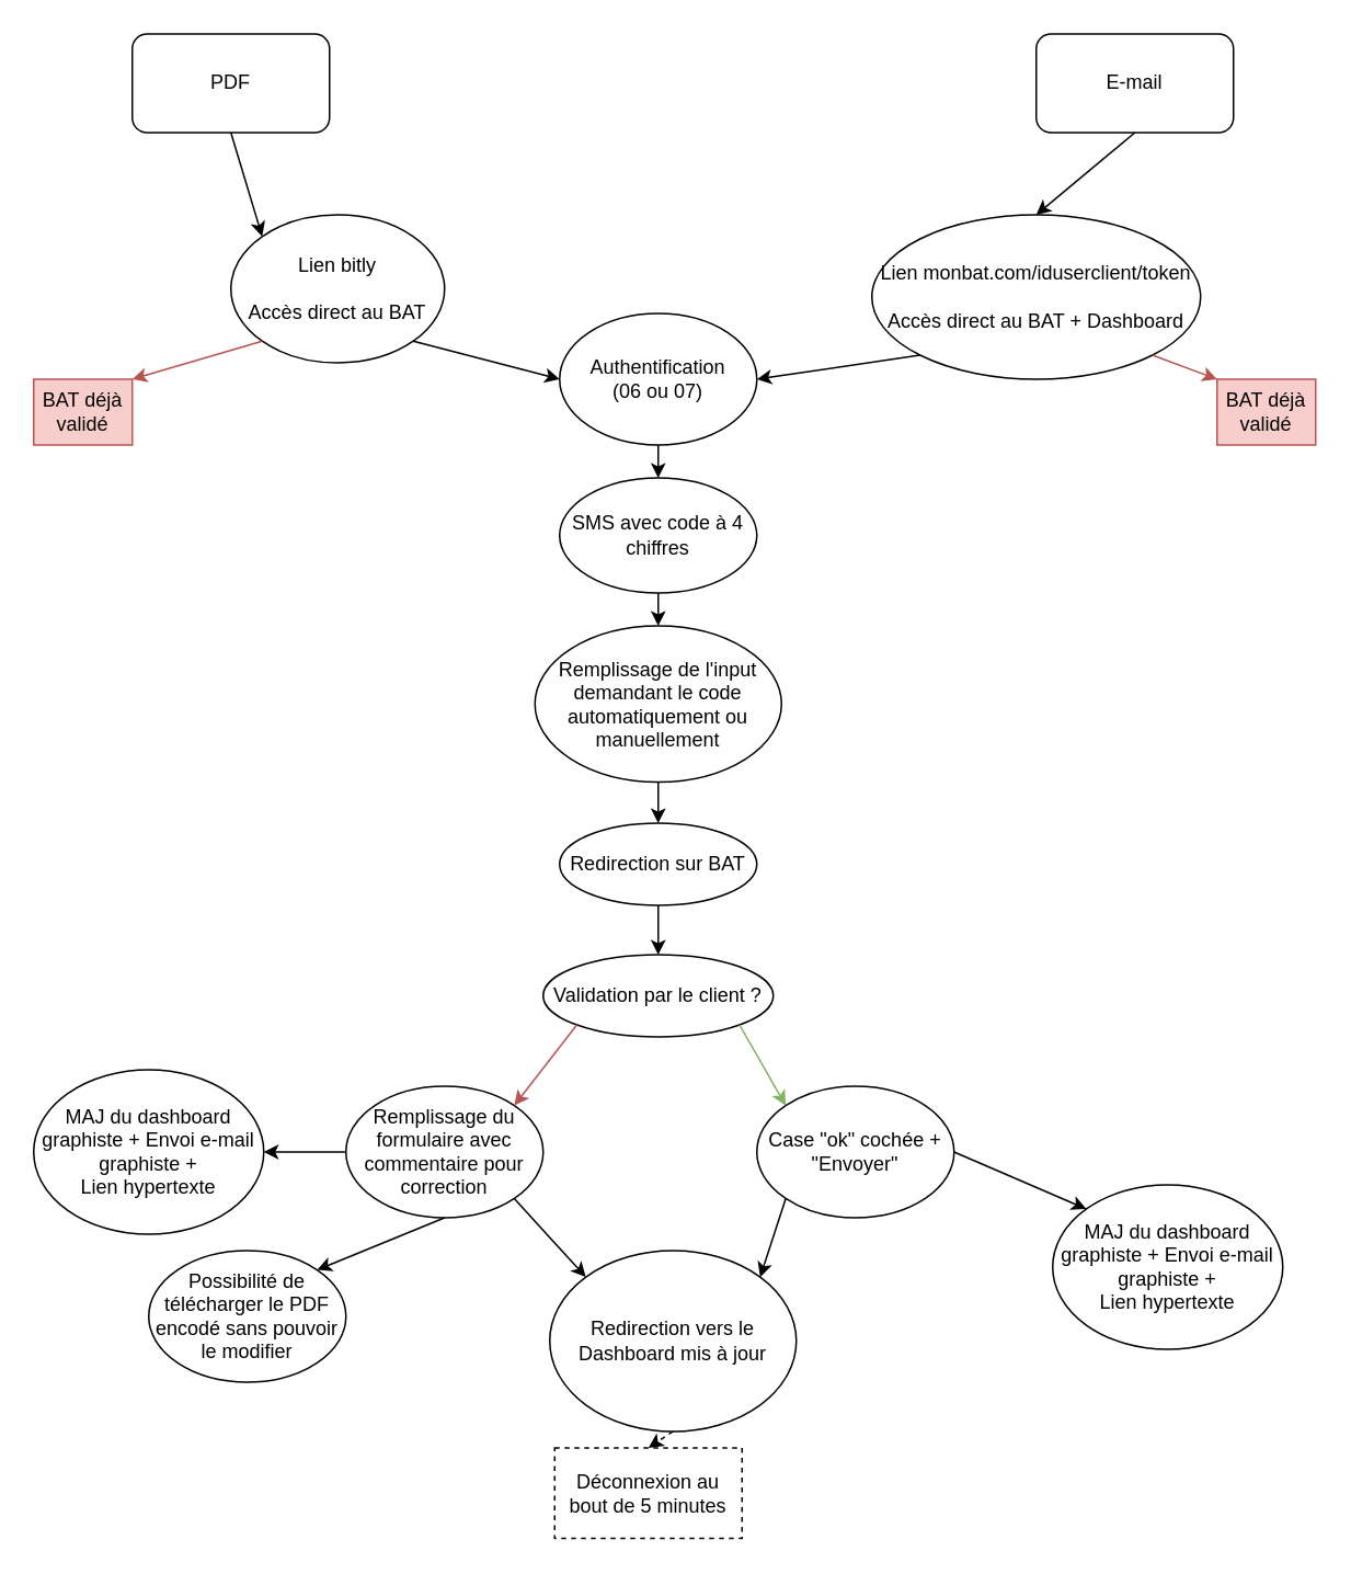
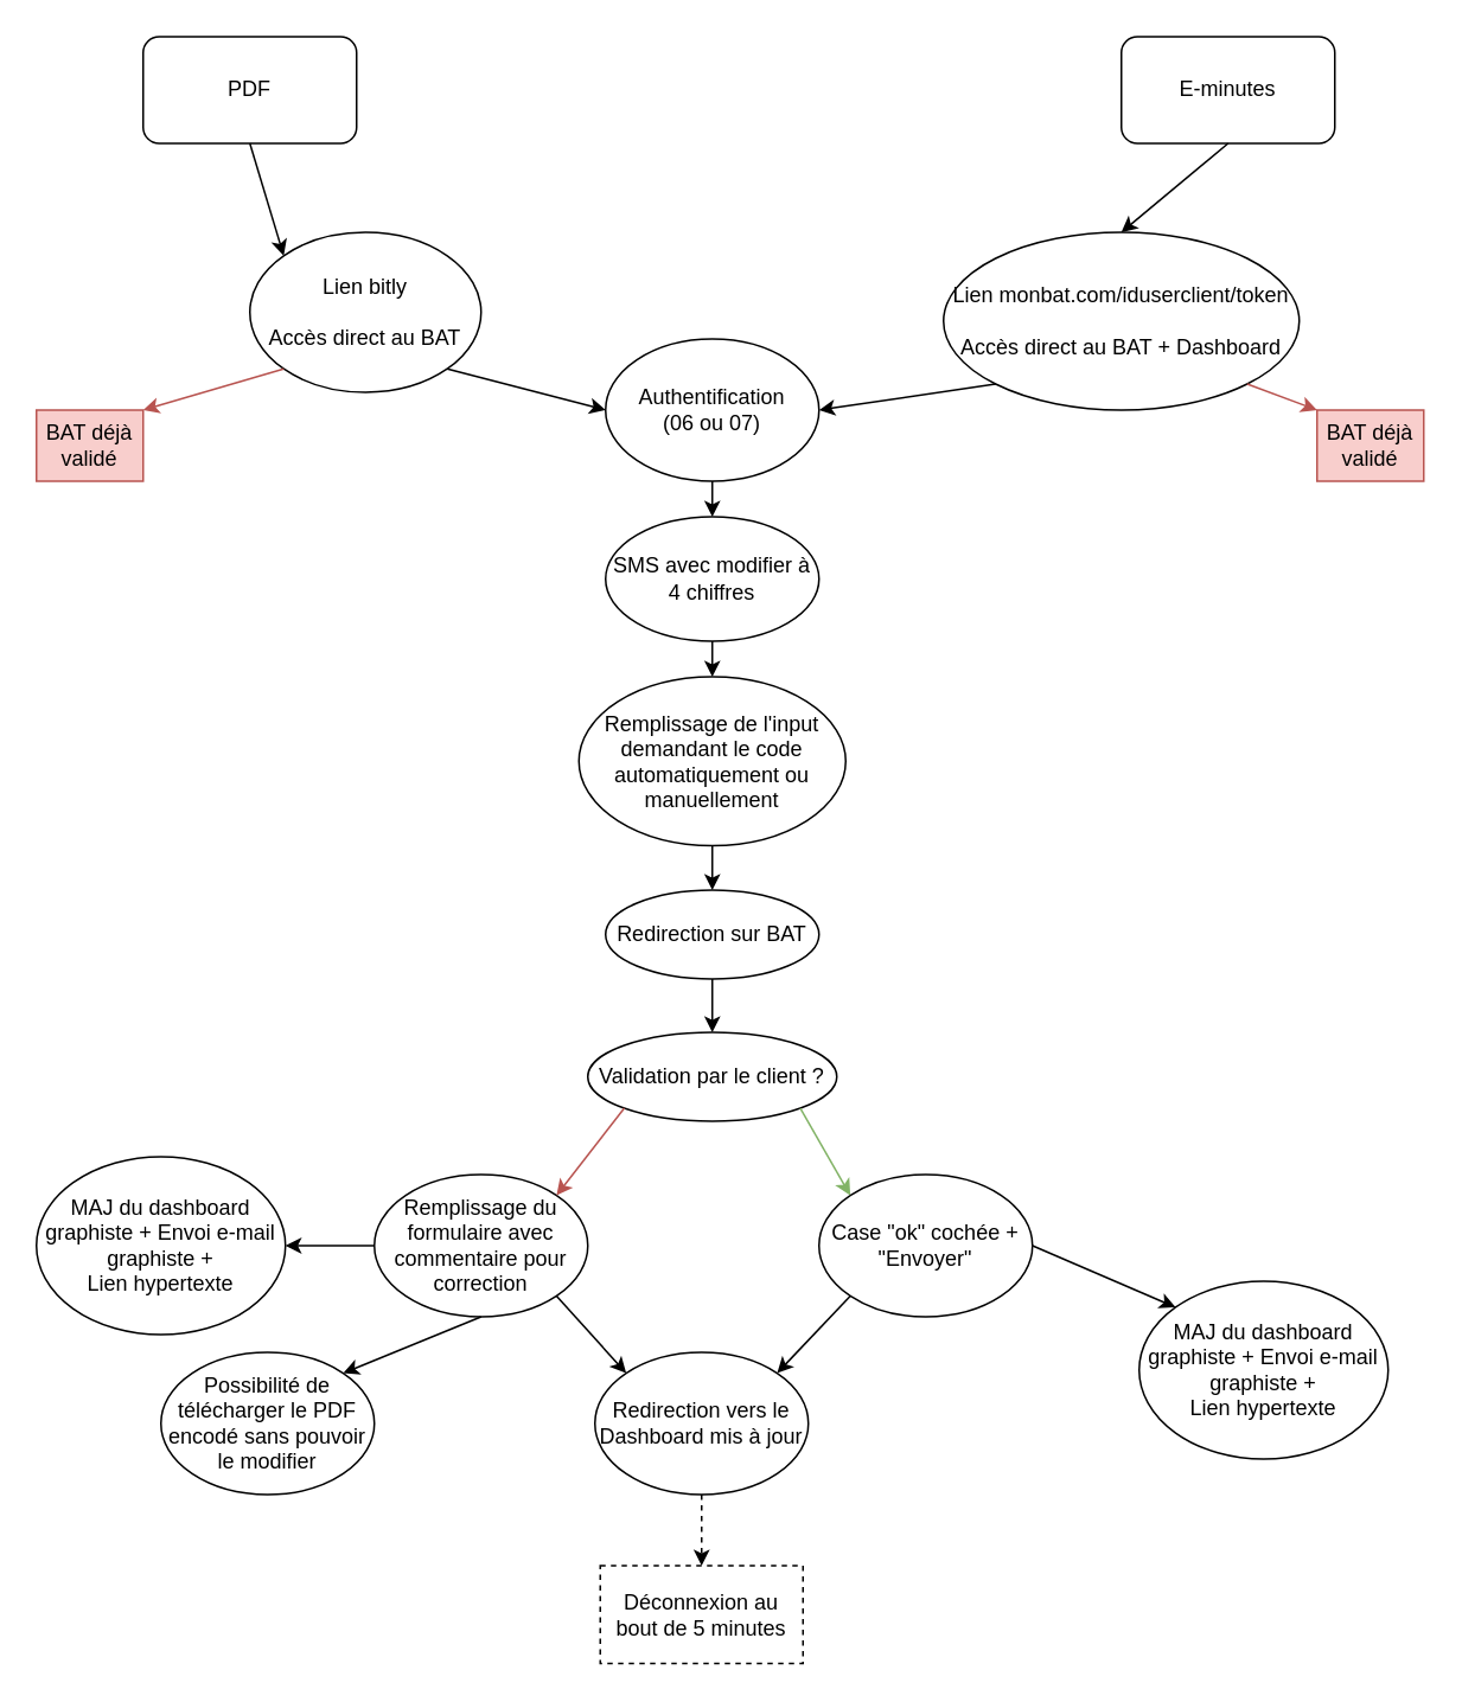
- <mxCell id="2" value="E-mail" style="rounded=1;whiteSpace=wrap;html=1;" vertex="1" parent="1"><mxGeometry x="630" y="20" width="120" height="60" as="geometry" /></mxCell>
+ <mxCell id="2" value="E-minutes" style="rounded=1;whiteSpace=wrap;html=1;" vertex="1" parent="1"><mxGeometry x="630" y="20" width="120" height="60" as="geometry" /></mxCell>
- <mxCell id="15" value="SMS avec code à 4 chiffres" style="ellipse;whiteSpace=wrap;html=1;" vertex="1" parent="1"><mxGeometry x="340" y="290" width="120" height="70" as="geometry" /></mxCell>
+ <mxCell id="15" value="SMS avec modifier à 4 chiffres" style="ellipse;whiteSpace=wrap;html=1;" vertex="1" parent="1"><mxGeometry x="340" y="290" width="120" height="70" as="geometry" /></mxCell>
- <mxCell id="34" value="Redirection vers le Dashboard mis à jour" style="ellipse;whiteSpace=wrap;html=1;" vertex="1" parent="1"><mxGeometry x="334" y="760" width="150" height="110" as="geometry" /></mxCell>
+ <mxCell id="34" value="Redirection vers le Dashboard mis à jour" style="ellipse;whiteSpace=wrap;html=1;" vertex="1" parent="1"><mxGeometry x="334" y="760" width="120" height="80" as="geometry" /></mxCell>
